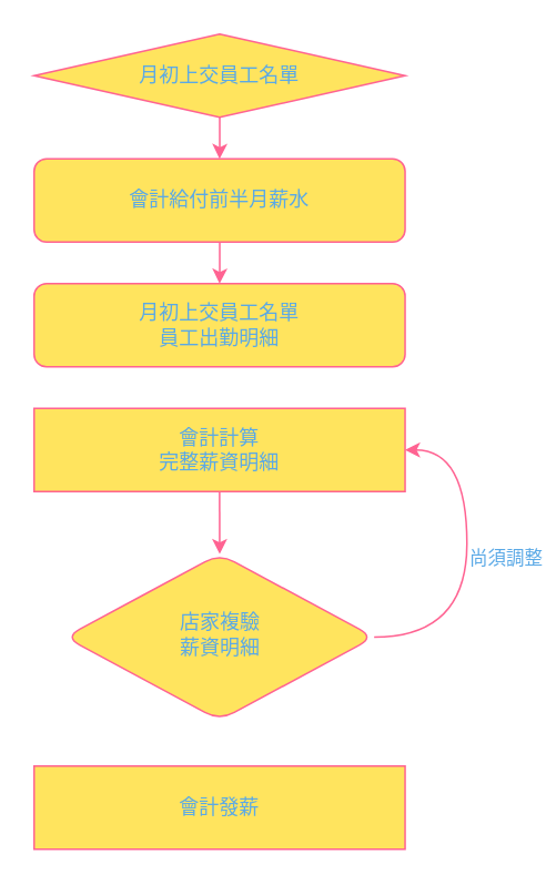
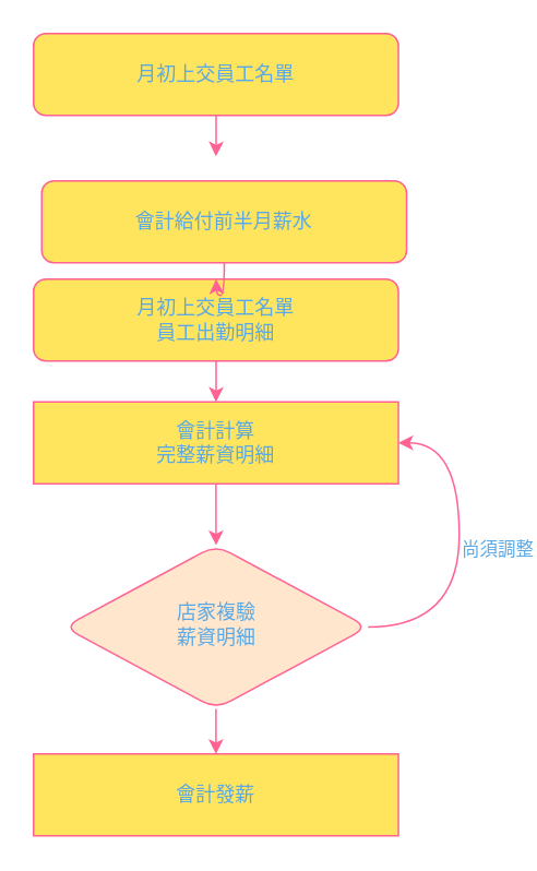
- <mxCell id="4" value="月初上交員工名單" style="rhombus;whiteSpace=wrap;html=1;fontSize=12;glass=0;strokeWidth=1;shadow=0;fillColor=#FFE45E;strokeColor=#FF6392;fontColor=#5AA9E6;" parent="2" vertex="1"><mxGeometry width="222.857" height="50.0" as="geometry" /></mxCell>
+ <mxCell id="4" value="月初上交員工名單" style="whiteSpace=wrap;html=1;fontSize=12;glass=0;strokeWidth=1;shadow=0;fillColor=#FFE45E;strokeColor=#FF6392;fontColor=#5AA9E6;rounded=1;" parent="2" vertex="1"><mxGeometry width="222.857" height="50.0" as="geometry" /></mxCell>
- <mxCell id="10" value="會計給付前半月薪水" style="whiteSpace=wrap;html=1;fontSize=12;glass=0;strokeWidth=1;shadow=0;fillColor=#FFE45E;strokeColor=#FF6392;fontColor=#5AA9E6;rounded=1;" parent="2" vertex="1"><mxGeometry y="75.0" width="222.857" height="50.0" as="geometry" /></mxCell>
+ <mxCell id="10" value="會計給付前半月薪水" style="whiteSpace=wrap;html=1;fontSize=12;glass=0;strokeWidth=1;shadow=0;fillColor=#FFE45E;strokeColor=#FF6392;fontColor=#5AA9E6;rounded=1;" parent="2" vertex="1"><mxGeometry x="5" y="90" width="222.857" height="50.0" as="geometry" /></mxCell>
+ <mxCell id="13" value="" style="edgeStyle=orthogonalEdgeStyle;orthogonalLoop=1;jettySize=auto;html=1;entryX=0.5;entryY=0;entryDx=0;entryDy=0;strokeColor=#FF6392;fontColor=#5AA9E6;curved=1;" parent="2" source="5" target="12" edge="1"><mxGeometry relative="1" as="geometry"><mxPoint x="111.429" y="237.5" as="targetPoint" /></mxGeometry></mxCell>
- <mxCell id="6" value="店家複驗&lt;br&gt;薪資明細" style="rhombus;whiteSpace=wrap;html=1;shadow=0;fontFamily=Helvetica;fontSize=12;align=center;strokeWidth=1;spacing=6;spacingTop=-4;fillColor=#FFE45E;strokeColor=#FF6392;fontColor=#5AA9E6;rounded=1;" parent="2" vertex="1"><mxGeometry x="18.571" y="312.5" width="185.714" height="100.0" as="geometry" /></mxCell>
+ <mxCell id="6" value="店家複驗&lt;br&gt;薪資明細" style="rhombus;whiteSpace=wrap;html=1;shadow=0;fontFamily=Helvetica;fontSize=12;align=center;strokeWidth=1;spacing=6;spacingTop=-4;fillColor=#ffe6cc;strokeColor=#FF6392;fontColor=#5AA9E6;rounded=1;" parent="2" vertex="1"><mxGeometry x="18.571" y="312.5" width="185.714" height="100.0" as="geometry" /></mxCell>
+ <mxCell id="8" style="edgeStyle=orthogonalEdgeStyle;orthogonalLoop=1;jettySize=auto;html=1;exitX=0.5;exitY=1;exitDx=0;exitDy=0;entryX=0.5;entryY=0;entryDx=0;entryDy=0;align=left;strokeColor=#FF6392;fontColor=#5AA9E6;curved=1;" parent="2" source="6" target="7" edge="1"><mxGeometry relative="1" as="geometry" /></mxCell>
